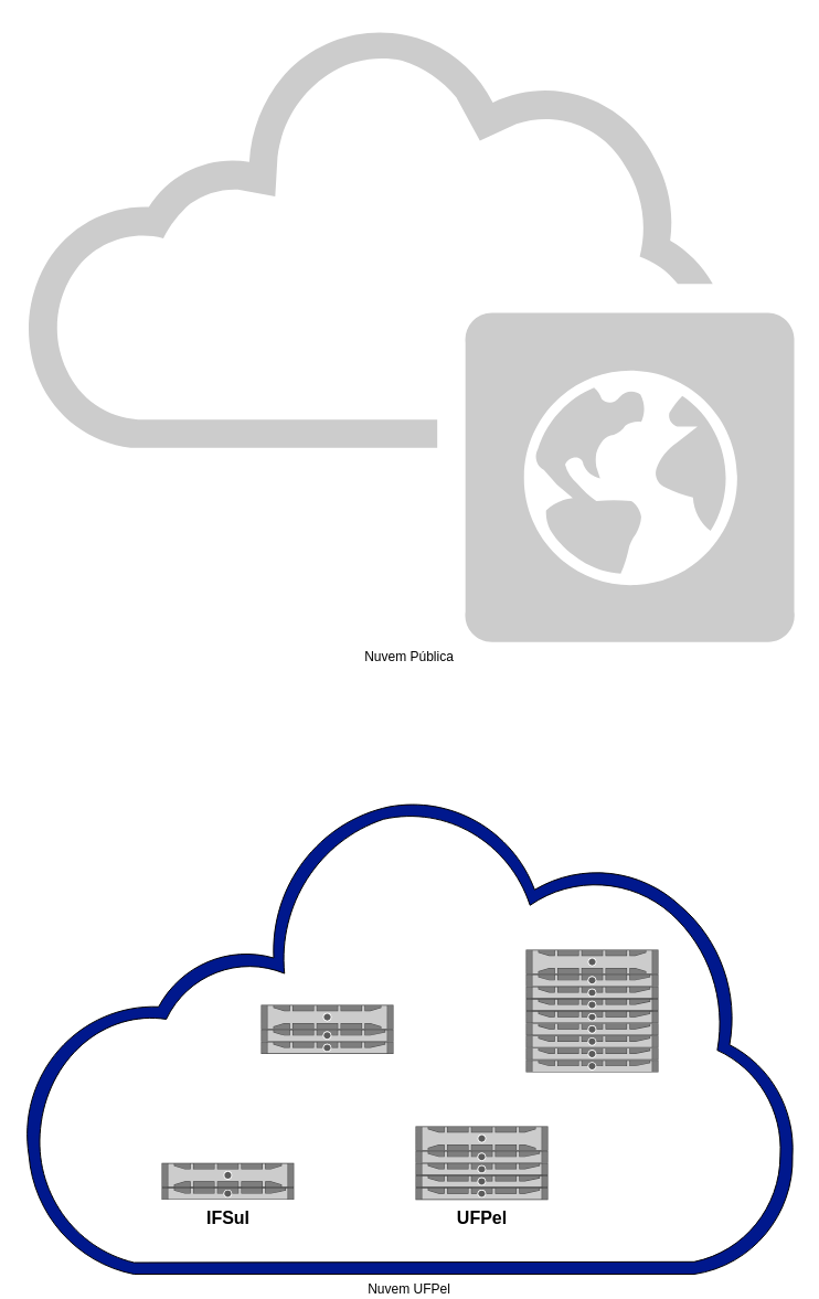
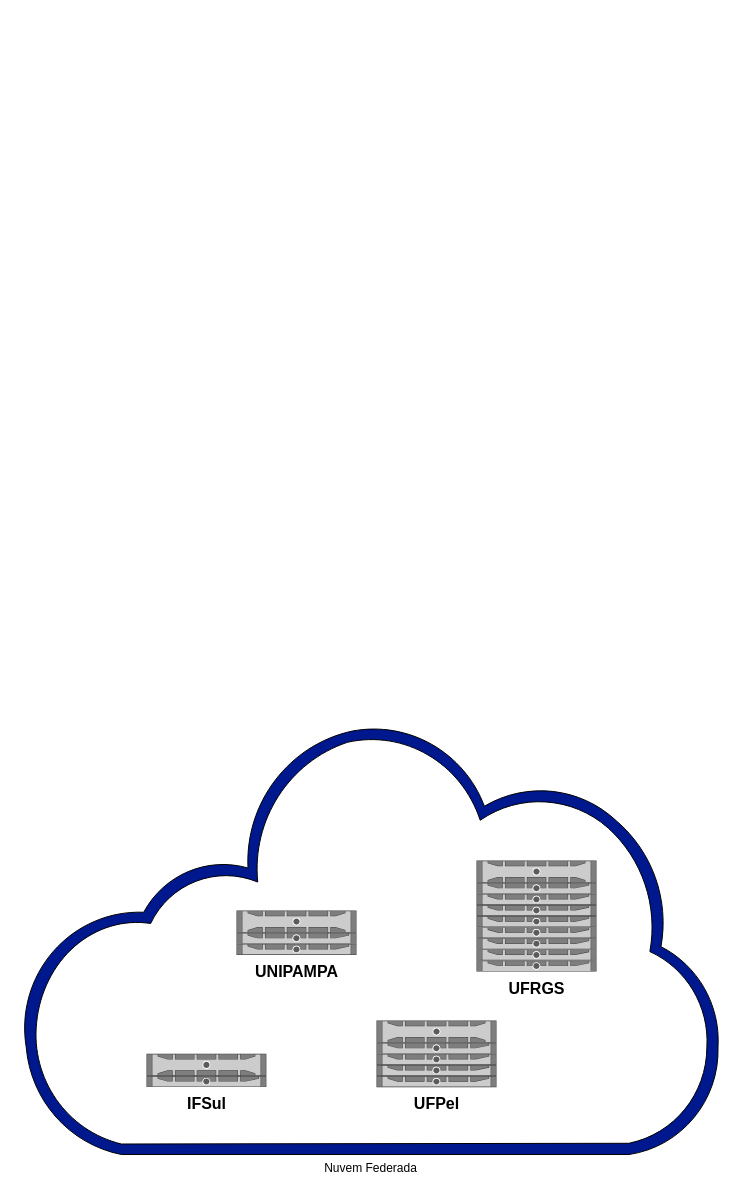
- <mxCell id="3" value="Nuvem Pública" style="sketch=0;pointerEvents=1;shadow=0;dashed=0;html=1;strokeColor=none;fillColor=#CCCCCC;labelPosition=center;verticalLabelPosition=bottom;outlineConnect=0;verticalAlign=top;align=center;shape=mxgraph.office.clouds.public_cloud;aspect=fixed;comic=0;fillStyle=auto;" vertex="1" parent="1"><mxGeometry x="20" width="700" height="561.39" as="geometry" y="20" /></mxCell>
+ <mxCell id="32" value="&lt;font style=&quot;font-size: 16px&quot;&gt;UNIPAMPA&lt;/font&gt;" style="text;strokeColor=none;fillColor=none;html=1;fontSize=24;fontStyle=1;verticalAlign=middle;align=center;shadow=0;comic=0;sketch=0;fillStyle=auto;" vertex="1" parent="26"><mxGeometry x="22.963" y="44.442" width="74.074" height="29.628" as="geometry" /></mxCell>
+ <mxCell id="16" value="&lt;font style=&quot;font-size: 16px&quot;&gt;UFRGS&lt;/font&gt;" style="text;strokeColor=none;fillColor=none;html=1;fontSize=24;fontStyle=1;verticalAlign=middle;align=center;shadow=0;comic=0;sketch=0;fillStyle=auto;" vertex="1" parent="4"><mxGeometry x="22.963" y="111.111" width="74.074" height="29.629" as="geometry" /></mxCell>
- <mxCell id="2" value="Nuvem UFPel" style="sketch=0;aspect=fixed;pointerEvents=1;shadow=0;dashed=0;html=1;strokeColor=default;labelPosition=center;verticalLabelPosition=bottom;verticalAlign=top;align=center;fillColor=#00188D;shape=mxgraph.mscae.enterprise.internet_hollow" parent="1" vertex="1"><mxGeometry x="20" y="720.03" width="700" height="434" as="geometry" /></mxCell>
+ <mxCell id="2" value="Nuvem Federada" style="sketch=0;aspect=fixed;pointerEvents=1;shadow=0;dashed=0;html=1;strokeColor=default;labelPosition=center;verticalLabelPosition=bottom;verticalAlign=top;align=center;fillColor=#00188D;shape=mxgraph.mscae.enterprise.internet_hollow" parent="1" vertex="1"><mxGeometry x="20" y="720.03" width="700" height="434" as="geometry" /></mxCell>
